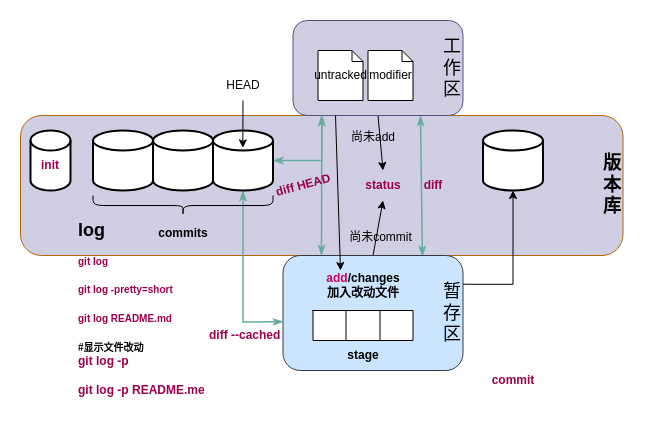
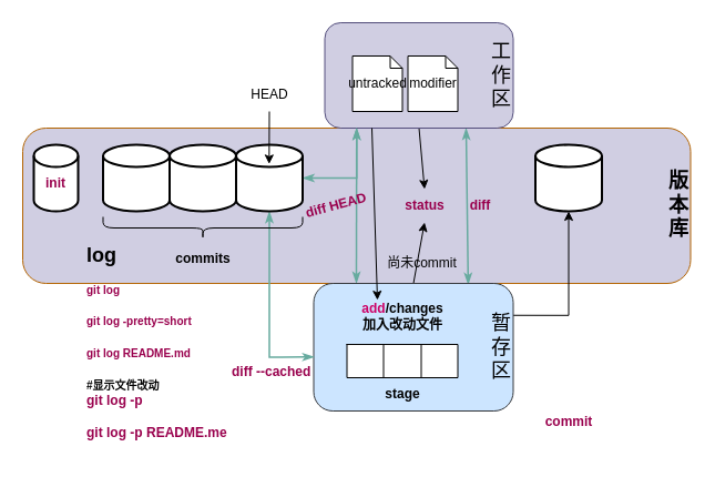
- <mxCell id="32" value="&lt;font style=&quot;font-size: 12px&quot;&gt;尚未add&lt;/font&gt;" style="text;html=1;strokeColor=none;fillColor=none;align=center;verticalAlign=middle;whiteSpace=wrap;rounded=0;fontSize=18;fontColor=#000000;" parent="1" vertex="1"><mxGeometry x="342.5" y="120" width="60" height="30" as="geometry" /></mxCell>
